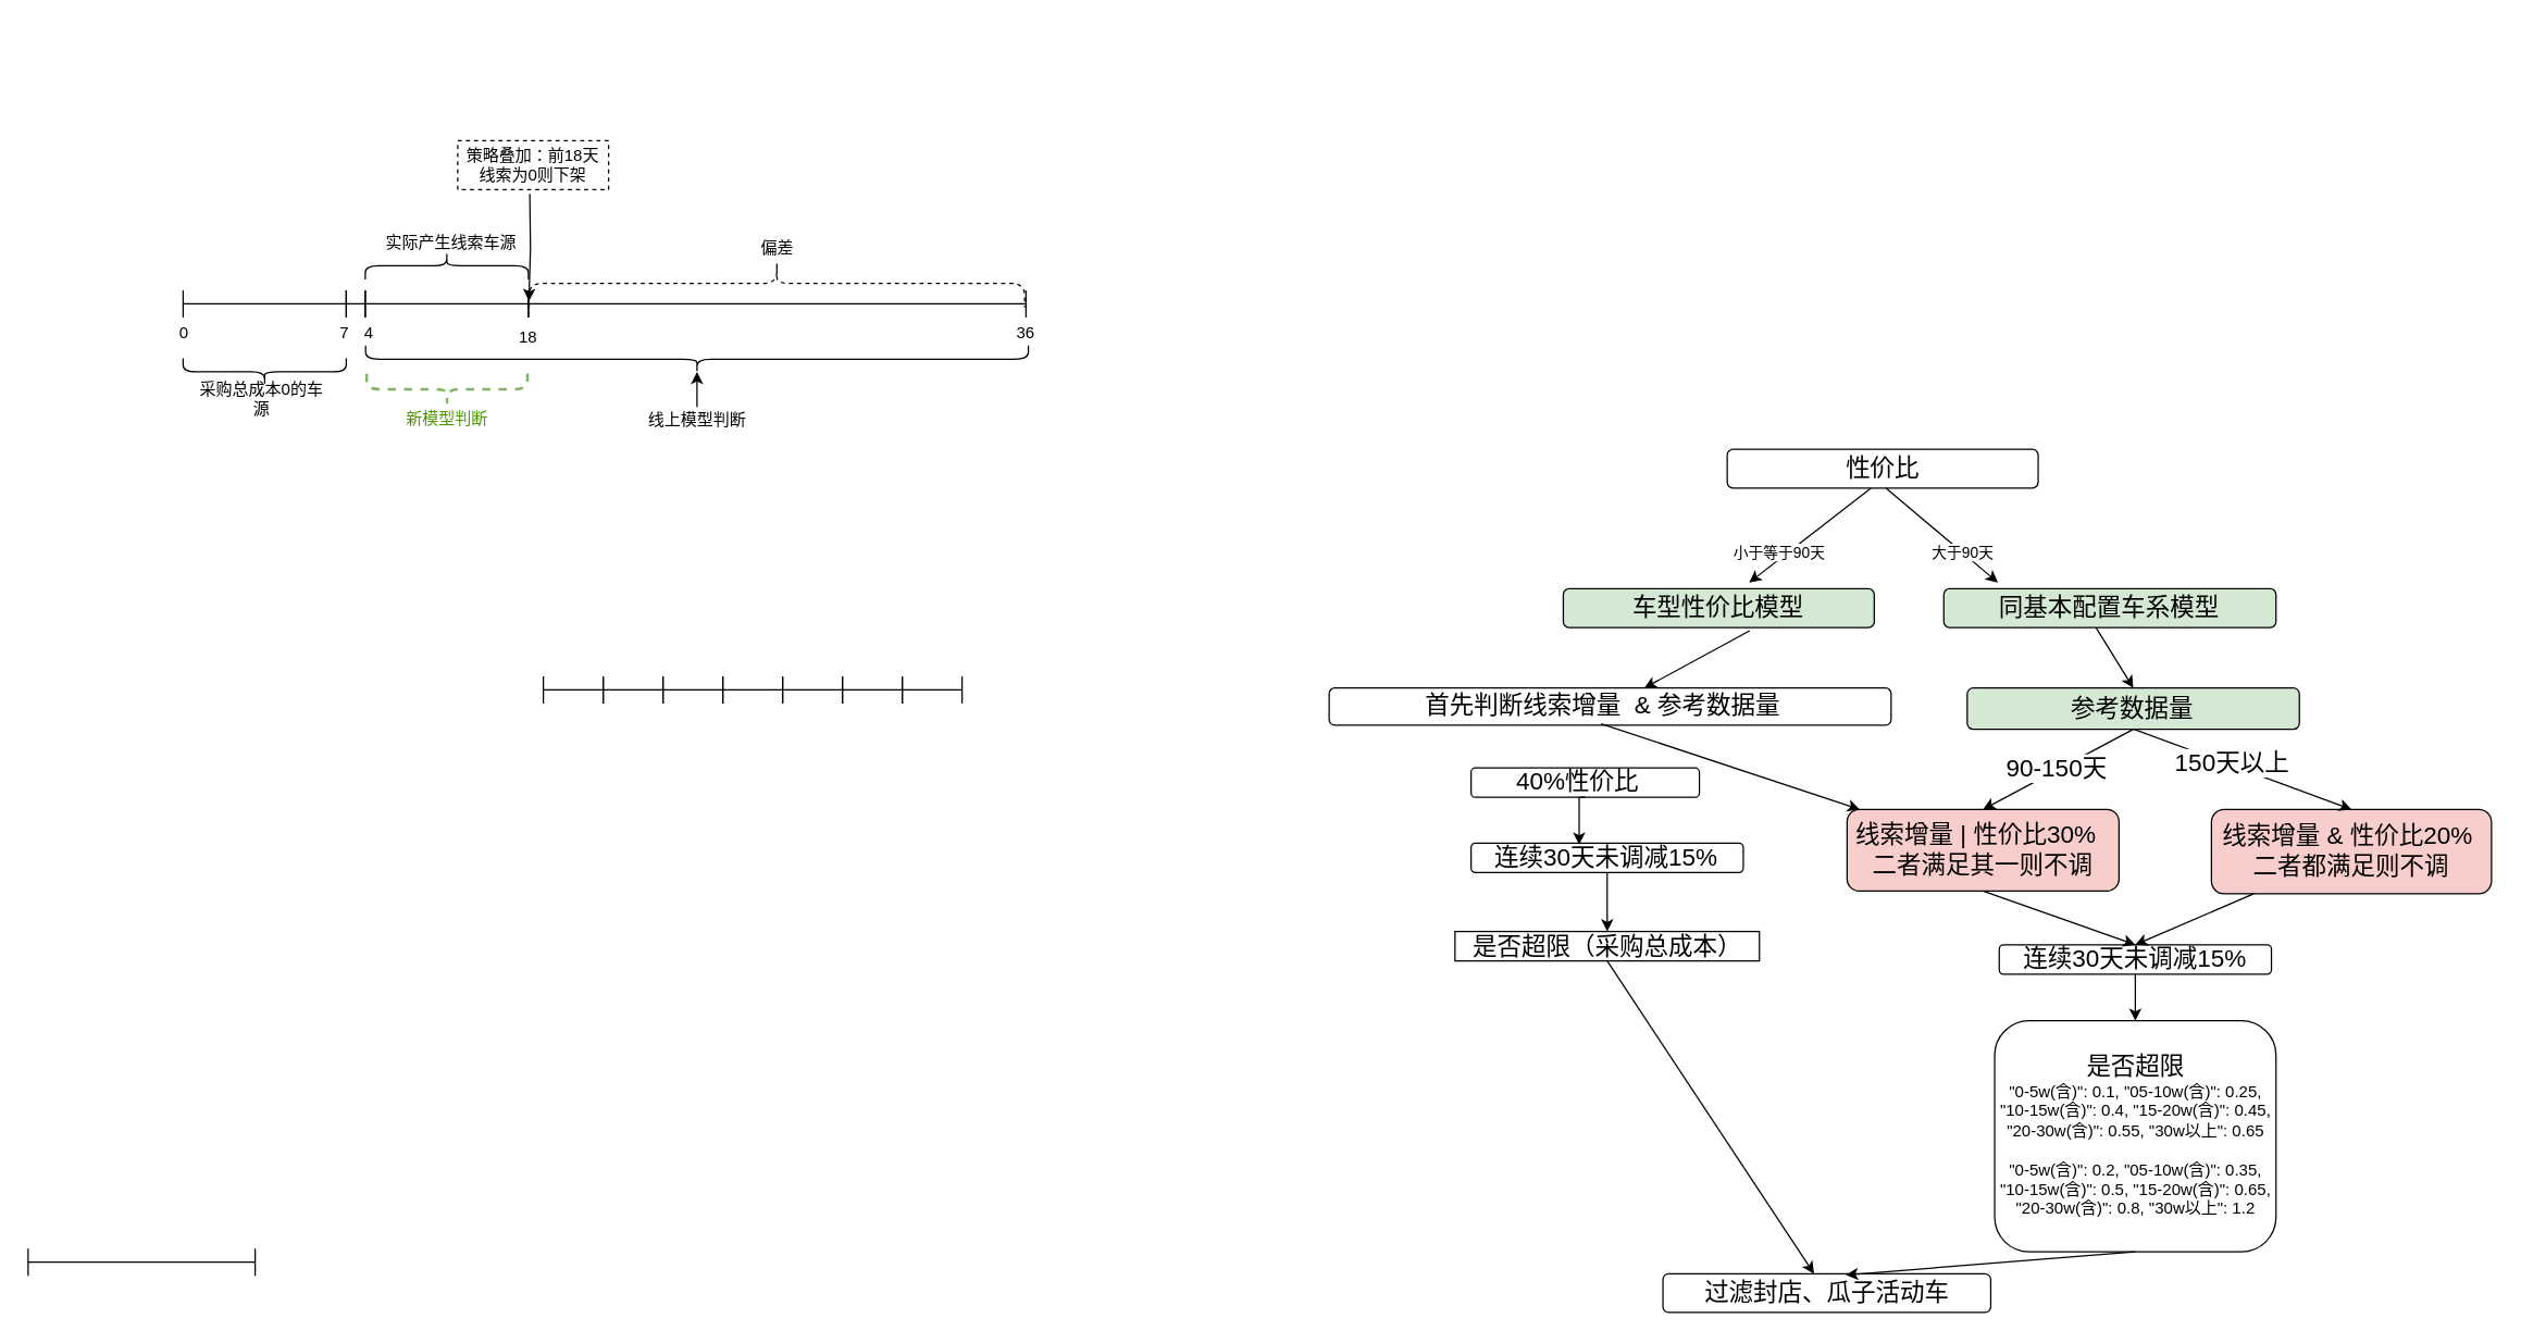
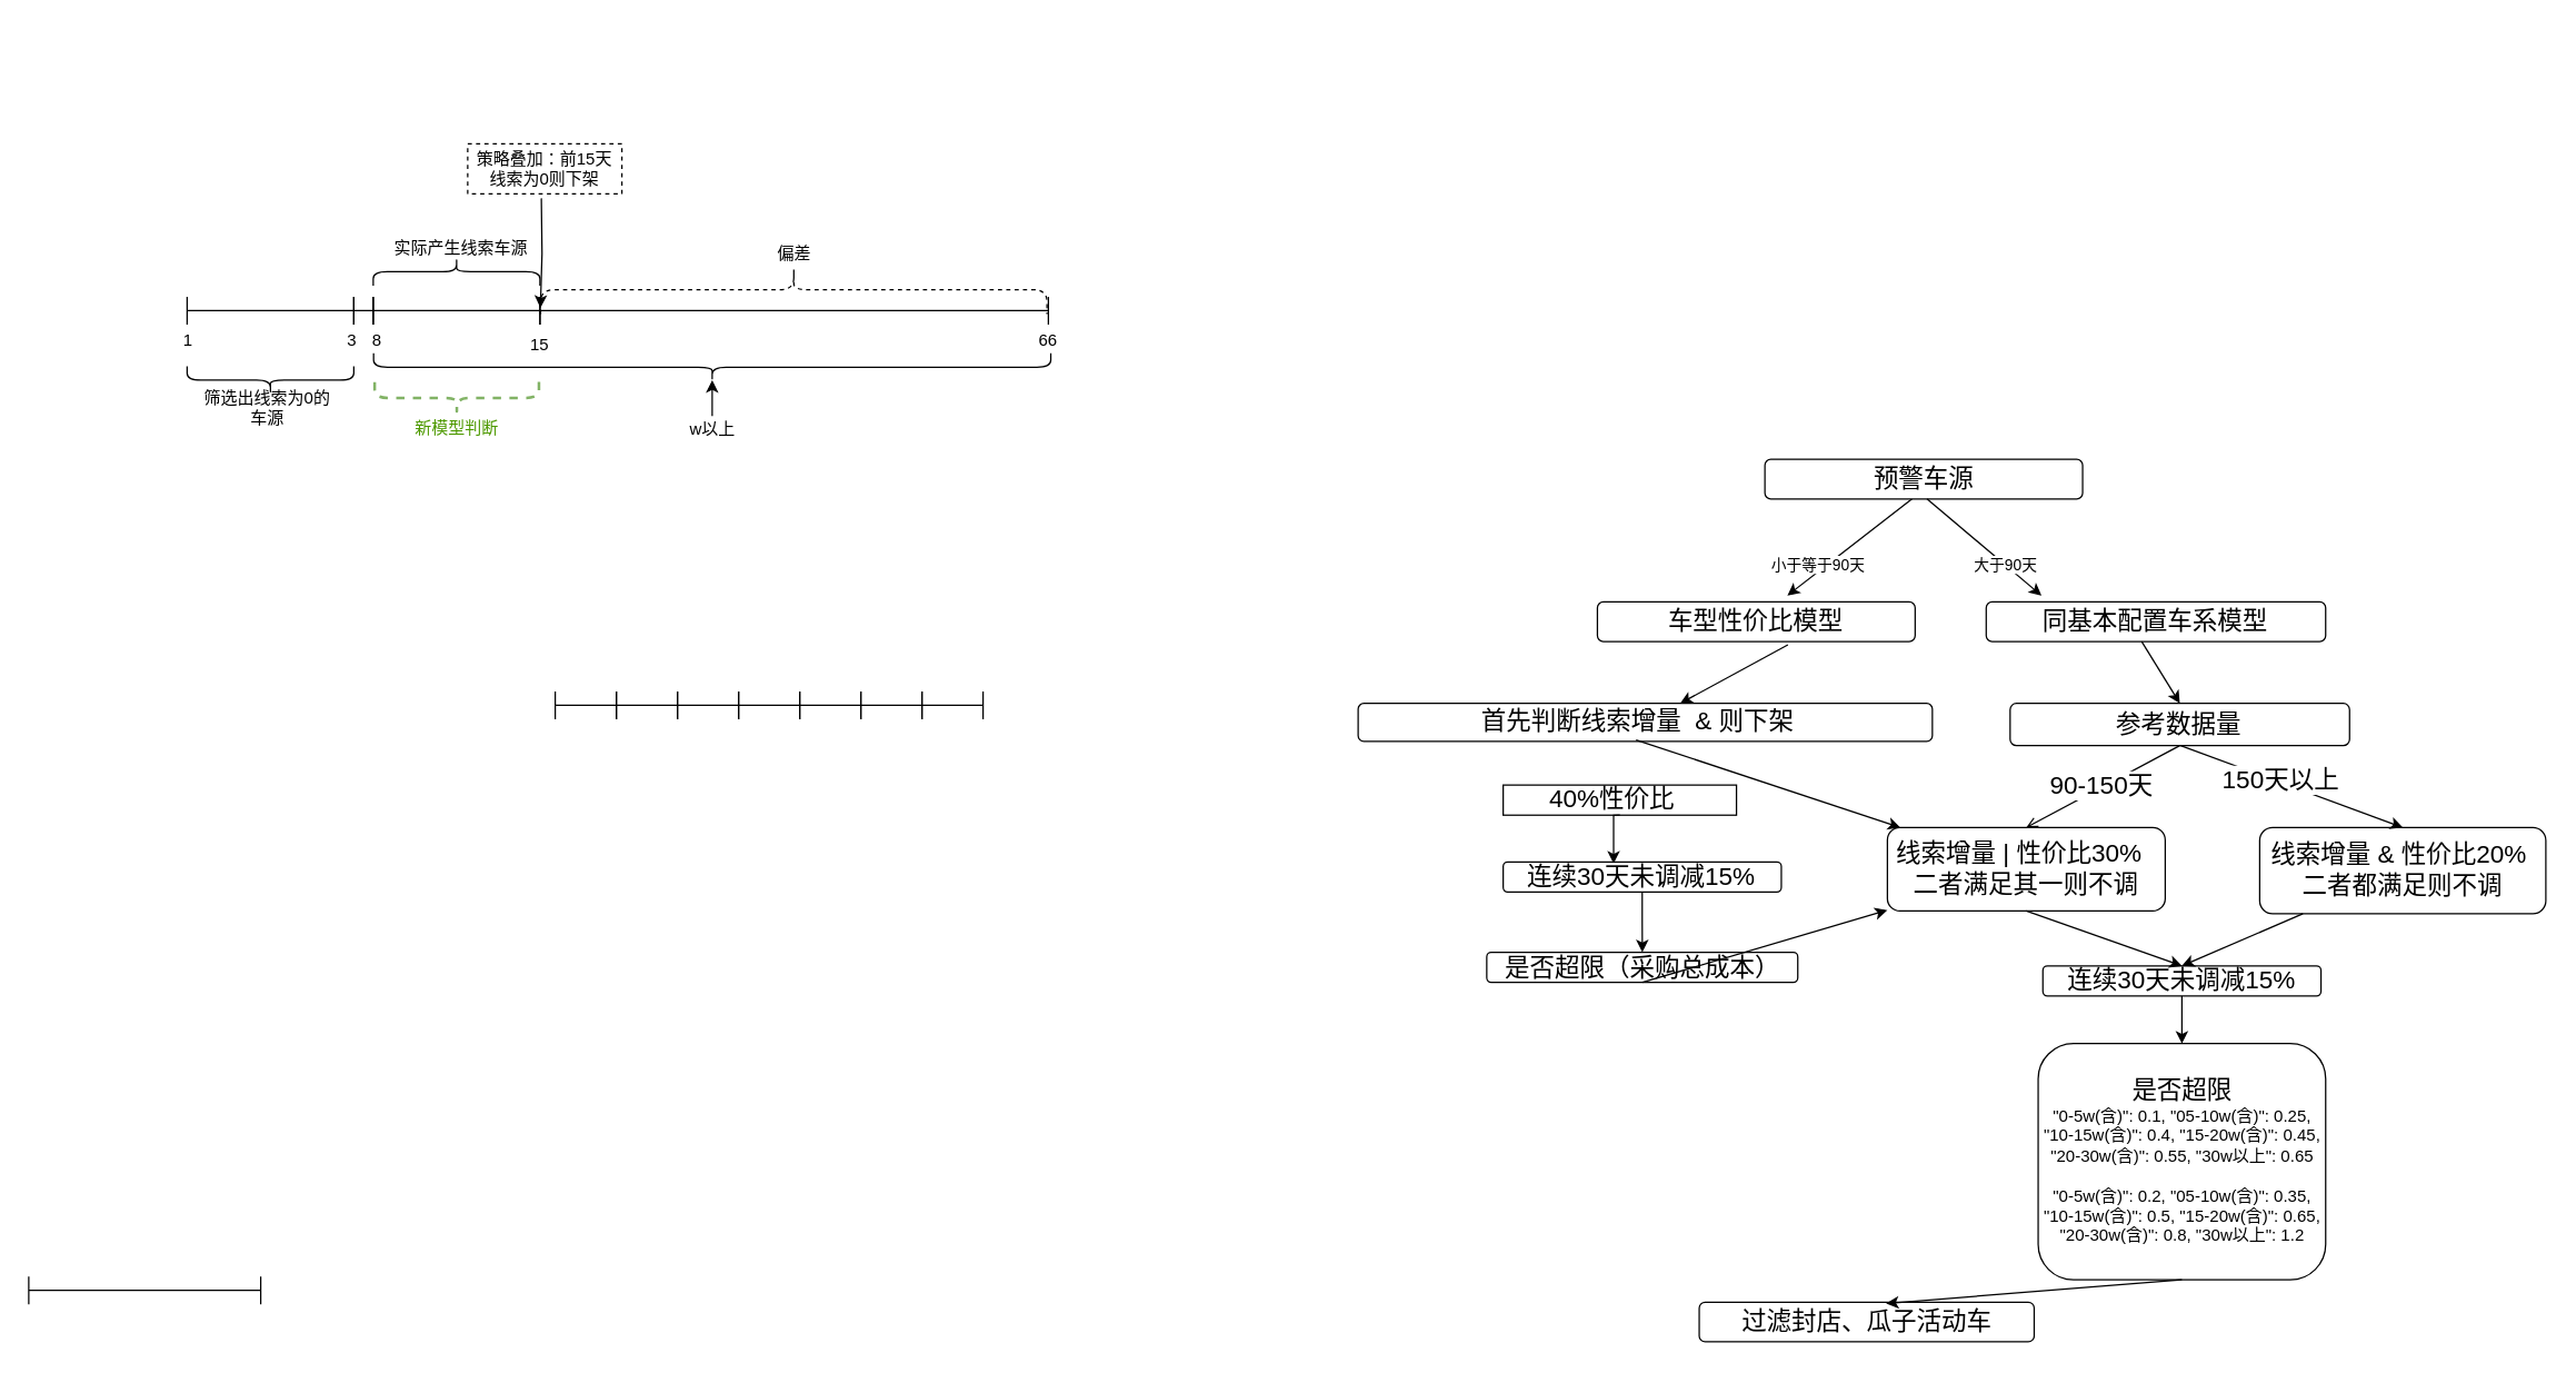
- <mxCell id="54" value="策略叠加：前18天线索为0则下架" style="text;html=1;strokeColor=default;fillColor=none;align=center;verticalAlign=middle;whiteSpace=wrap;rounded=0;movable=1;resizable=1;rotatable=1;deletable=1;editable=1;locked=0;connectable=1;dashed=1;" parent="1" vertex="1"><mxGeometry x="336" y="103" width="111" height="36" as="geometry" /></mxCell>
+ <mxCell id="54" value="策略叠加：前15天线索为0则下架" style="text;html=1;strokeColor=default;fillColor=none;align=center;verticalAlign=middle;whiteSpace=wrap;rounded=0;movable=1;resizable=1;rotatable=1;deletable=1;editable=1;locked=0;connectable=1;dashed=1;" parent="1" vertex="1"><mxGeometry x="336" y="103" width="111" height="36" as="geometry" /></mxCell>
- <mxCell id="37" value="0" style="text;html=1;strokeColor=none;fillColor=none;align=center;verticalAlign=middle;whiteSpace=wrap;rounded=0;" parent="1" vertex="1"><mxGeometry x="105" y="230" width="60" height="30" as="geometry" /></mxCell>
+ <mxCell id="37" value="1" style="text;html=1;strokeColor=none;fillColor=none;align=center;verticalAlign=middle;whiteSpace=wrap;rounded=0;" parent="1" vertex="1"><mxGeometry x="105" y="230" width="60" height="30" as="geometry" /></mxCell>
- <mxCell id="38" value="7" style="text;html=1;strokeColor=none;fillColor=none;align=center;verticalAlign=middle;whiteSpace=wrap;rounded=0;" parent="1" vertex="1"><mxGeometry x="223" y="230" width="60" height="30" as="geometry" /></mxCell>
+ <mxCell id="38" value="3" style="text;html=1;strokeColor=none;fillColor=none;align=center;verticalAlign=middle;whiteSpace=wrap;rounded=0;" parent="1" vertex="1"><mxGeometry x="223" y="230" width="60" height="30" as="geometry" /></mxCell>
- <mxCell id="39" value="4" style="text;html=1;strokeColor=none;fillColor=none;align=center;verticalAlign=middle;whiteSpace=wrap;rounded=0;" parent="1" vertex="1"><mxGeometry x="241" y="230" width="60" height="30" as="geometry" /></mxCell>
+ <mxCell id="39" value="8" style="text;html=1;strokeColor=none;fillColor=none;align=center;verticalAlign=middle;whiteSpace=wrap;rounded=0;" parent="1" vertex="1"><mxGeometry x="241" y="230" width="60" height="30" as="geometry" /></mxCell>
- <mxCell id="42" value="36" style="text;html=1;strokeColor=none;fillColor=none;align=center;verticalAlign=middle;whiteSpace=wrap;rounded=0;" parent="1" vertex="1"><mxGeometry x="724" y="230" width="60" height="30" as="geometry" /></mxCell>
+ <mxCell id="42" value="66" style="text;html=1;strokeColor=none;fillColor=none;align=center;verticalAlign=middle;whiteSpace=wrap;rounded=0;" parent="1" vertex="1"><mxGeometry x="724" y="230" width="60" height="30" as="geometry" /></mxCell>
- <mxCell id="40" value="18" style="text;html=1;strokeColor=none;fillColor=none;align=center;verticalAlign=middle;whiteSpace=wrap;rounded=0;" parent="1" vertex="1"><mxGeometry x="358" y="233" width="60" height="30" as="geometry" /></mxCell>
+ <mxCell id="40" value="15" style="text;html=1;strokeColor=none;fillColor=none;align=center;verticalAlign=middle;whiteSpace=wrap;rounded=0;" parent="1" vertex="1"><mxGeometry x="358" y="233" width="60" height="30" as="geometry" /></mxCell>
- <mxCell id="44" value="采购总成本0的车源" style="text;html=1;strokeColor=none;fillColor=none;align=center;verticalAlign=middle;whiteSpace=wrap;rounded=0;" parent="1" vertex="1"><mxGeometry x="145" y="278" width="94" height="30" as="geometry" /></mxCell>
+ <mxCell id="44" value="筛选出线索为0的车源" style="text;html=1;strokeColor=none;fillColor=none;align=center;verticalAlign=middle;whiteSpace=wrap;rounded=0;" parent="1" vertex="1"><mxGeometry x="145" y="278" width="94" height="30" as="geometry" /></mxCell>
- <mxCell id="48" value="线上模型判断" style="text;html=1;strokeColor=none;fillColor=none;align=center;verticalAlign=middle;whiteSpace=wrap;rounded=0;movable=1;resizable=1;rotatable=1;deletable=1;editable=1;locked=0;connectable=1;" parent="46" vertex="1"><mxGeometry x="-11" y="28" width="83" height="15.2" as="geometry" /></mxCell>
+ <mxCell id="48" value="w以上" style="text;html=1;strokeColor=none;fillColor=none;align=center;verticalAlign=middle;whiteSpace=wrap;rounded=0;movable=1;resizable=1;rotatable=1;deletable=1;editable=1;locked=0;connectable=1;" parent="46" vertex="1"><mxGeometry x="-11" y="28" width="83" height="15.2" as="geometry" /></mxCell>
- <mxCell id="4" value="&lt;font style=&quot;font-size: 18px;&quot;&gt;性价比&lt;/font&gt;" style="rounded=1;whiteSpace=wrap;html=1;" parent="1" vertex="1"><mxGeometry x="1269.807" y="330" width="228.734" height="28.518" as="geometry" /></mxCell>
+ <mxCell id="4" value="&lt;font style=&quot;font-size: 18px;&quot;&gt;预警车源&lt;/font&gt;" style="rounded=1;whiteSpace=wrap;html=1;" parent="1" vertex="1"><mxGeometry x="1269.807" y="330" width="228.734" height="28.518" as="geometry" /></mxCell>
- <mxCell id="7" value="&lt;font style=&quot;font-size: 18px;&quot;&gt;车型性价比模型&lt;/font&gt;" style="rounded=1;whiteSpace=wrap;html=1;fillColor=#d5e8d4;" parent="1" vertex="1"><mxGeometry x="1149.239" y="432.664" width="228.734" height="28.518" as="geometry" /></mxCell>
+ <mxCell id="7" value="&lt;font style=&quot;font-size: 18px;&quot;&gt;车型性价比模型&lt;/font&gt;" style="rounded=1;whiteSpace=wrap;html=1;" parent="1" vertex="1"><mxGeometry x="1149.239" y="432.664" width="228.734" height="28.518" as="geometry" /></mxCell>
- <mxCell id="8" value="&lt;font style=&quot;font-size: 18px;&quot;&gt;同基本配置车系模型&lt;/font&gt;" style="rounded=1;whiteSpace=wrap;html=1;fillColor=#d5e8d4;" parent="1" vertex="1"><mxGeometry x="1429.128" y="432.664" width="244.364" height="28.518" as="geometry" /></mxCell>
+ <mxCell id="8" value="&lt;font style=&quot;font-size: 18px;&quot;&gt;同基本配置车系模型&lt;/font&gt;" style="rounded=1;whiteSpace=wrap;html=1;" parent="1" vertex="1"><mxGeometry x="1429.128" y="432.664" width="244.364" height="28.518" as="geometry" /></mxCell>
- <mxCell id="12" value="&lt;font style=&quot;font-size: 18px;&quot;&gt;首先判断线索增量&amp;nbsp; &amp;amp;&amp;nbsp;&lt;/font&gt;&lt;span style=&quot;font-size: 18px;&quot;&gt;参考数据量&amp;nbsp;&amp;nbsp;&lt;/span&gt;" style="rounded=1;whiteSpace=wrap;html=1;" parent="1" vertex="1"><mxGeometry x="977" y="505.67" width="413.37" height="27.33" as="geometry" /></mxCell>
+ <mxCell id="12" value="&lt;font style=&quot;font-size: 18px;&quot;&gt;首先判断线索增量&amp;nbsp; &amp;amp;&amp;nbsp;&lt;/font&gt;&lt;span style=&quot;font-size: 18px;&quot;&gt;则下架&amp;nbsp;&amp;nbsp;&lt;/span&gt;" style="rounded=1;whiteSpace=wrap;html=1;" parent="1" vertex="1"><mxGeometry x="977" y="505.67" width="413.37" height="27.33" as="geometry" /></mxCell>
- <mxCell id="11" value="&lt;font style=&quot;font-size: 18px;&quot;&gt;参考数据量&lt;/font&gt;" style="rounded=1;whiteSpace=wrap;html=1;fillColor=#d5e8d4;" parent="1" vertex="1"><mxGeometry x="1446.35" y="505.67" width="244.36" height="30.33" as="geometry" /></mxCell>
+ <mxCell id="11" value="&lt;font style=&quot;font-size: 18px;&quot;&gt;参考数据量&lt;/font&gt;" style="rounded=1;whiteSpace=wrap;html=1;" parent="1" vertex="1"><mxGeometry x="1446.35" y="505.67" width="244.36" height="30.33" as="geometry" /></mxCell>
- <mxCell id="13" value="&lt;span style=&quot;font-size: 18px;&quot;&gt;40%性价比&amp;nbsp;&amp;nbsp;&lt;/span&gt;" style="rounded=1;whiteSpace=wrap;html=1;" parent="1" vertex="1"><mxGeometry x="1081.42" y="564.417" width="167.933" height="21.674" as="geometry" /></mxCell>
+ <mxCell id="13" value="&lt;span style=&quot;font-size: 18px;&quot;&gt;40%性价比&amp;nbsp;&amp;nbsp;&lt;/span&gt;" style="whiteSpace=wrap;html=1;rounded=0;" parent="1" vertex="1"><mxGeometry x="1081.42" y="564.417" width="167.933" height="21.674" as="geometry" /></mxCell>
- <mxCell id="25" value="" style="endArrow=classic;html=1;rounded=0;exitX=0.5;exitY=1;exitDx=0;exitDy=0;entryX=0.5;entryY=0;entryDx=0;entryDy=0;" parent="1" source="11" target="23" edge="1"><mxGeometry width="50" height="50" relative="1" as="geometry"><mxPoint x="1572.913" y="553.703" as="sourcePoint" /><mxPoint x="1483.134" y="623.291" as="targetPoint" /></mxGeometry></mxCell>
+ <mxCell id="25" value="" style="endArrow=open;html=1;rounded=0;exitX=0.5;exitY=1;exitDx=0;exitDy=0;entryX=0.5;entryY=0;entryDx=0;entryDy=0;" parent="1" source="11" target="23" edge="1"><mxGeometry width="50" height="50" relative="1" as="geometry"><mxPoint x="1572.913" y="553.703" as="sourcePoint" /><mxPoint x="1483.134" y="623.291" as="targetPoint" /></mxGeometry></mxCell>
- <mxCell id="23" value="&lt;span style=&quot;font-size: 18px;&quot;&gt;线索增量 | 性价比30%&amp;nbsp;&amp;nbsp;&lt;br&gt;二者满足其一则不调&lt;br&gt;&lt;/span&gt;" style="whiteSpace=wrap;html=1;rounded=1;fillColor=#f8cecc;" parent="1" vertex="1"><mxGeometry x="1358" y="595" width="200" height="60" as="geometry" /></mxCell>
+ <mxCell id="23" value="&lt;span style=&quot;font-size: 18px;&quot;&gt;线索增量 | 性价比30%&amp;nbsp;&amp;nbsp;&lt;br&gt;二者满足其一则不调&lt;br&gt;&lt;/span&gt;" style="whiteSpace=wrap;html=1;rounded=1;" parent="1" vertex="1"><mxGeometry x="1358" y="595" width="200" height="60" as="geometry" /></mxCell>
- <mxCell id="24" value="&lt;font style=&quot;font-size: 18px;&quot;&gt;线索增量 &amp;amp; 性价比20%&amp;nbsp;&lt;br&gt;二者都满足则不调&lt;br&gt;&lt;/font&gt;" style="whiteSpace=wrap;html=1;rounded=1;fillColor=#f8cecc;" parent="1" vertex="1"><mxGeometry x="1626" y="595" width="206" height="62" as="geometry" /></mxCell>
+ <mxCell id="24" value="&lt;font style=&quot;font-size: 18px;&quot;&gt;线索增量 &amp;amp; 性价比20%&amp;nbsp;&lt;br&gt;二者都满足则不调&lt;br&gt;&lt;/font&gt;" style="whiteSpace=wrap;html=1;rounded=1;" parent="1" vertex="1"><mxGeometry x="1626" y="595" width="206" height="62" as="geometry" /></mxCell>
- <mxCell id="16" value="&lt;span style=&quot;font-size: 18px;&quot;&gt;是否超限（采购总成本）&lt;/span&gt;" style="whiteSpace=wrap;html=1;rounded=0;" parent="1" vertex="1"><mxGeometry x="1069.579" y="684.762" width="223.911" height="21.674" as="geometry" /></mxCell>
+ <mxCell id="16" value="&lt;span style=&quot;font-size: 18px;&quot;&gt;是否超限（采购总成本）&lt;/span&gt;" style="rounded=1;whiteSpace=wrap;html=1;" parent="1" vertex="1"><mxGeometry x="1069.579" y="684.762" width="223.911" height="21.674" as="geometry" /></mxCell>
- <mxCell id="21" value="" style="endArrow=classic;html=1;rounded=0;exitX=0.5;exitY=1;exitDx=0;exitDy=0;" parent="1" source="16" target="20" edge="1"><mxGeometry width="50" height="50" relative="1" as="geometry"><mxPoint x="1162.074" y="664.995" as="sourcePoint" /><mxPoint x="1331.084" y="907.967" as="targetPoint" /></mxGeometry></mxCell>
+ <mxCell id="21" value="" style="endArrow=classic;html=1;rounded=0;exitX=0.5;exitY=1;exitDx=0;exitDy=0;" parent="1" source="16" target="23" edge="1"><mxGeometry width="50" height="50" relative="1" as="geometry"><mxPoint x="1162.074" y="664.995" as="sourcePoint" /><mxPoint x="1331.084" y="907.967" as="targetPoint" /></mxGeometry></mxCell>
